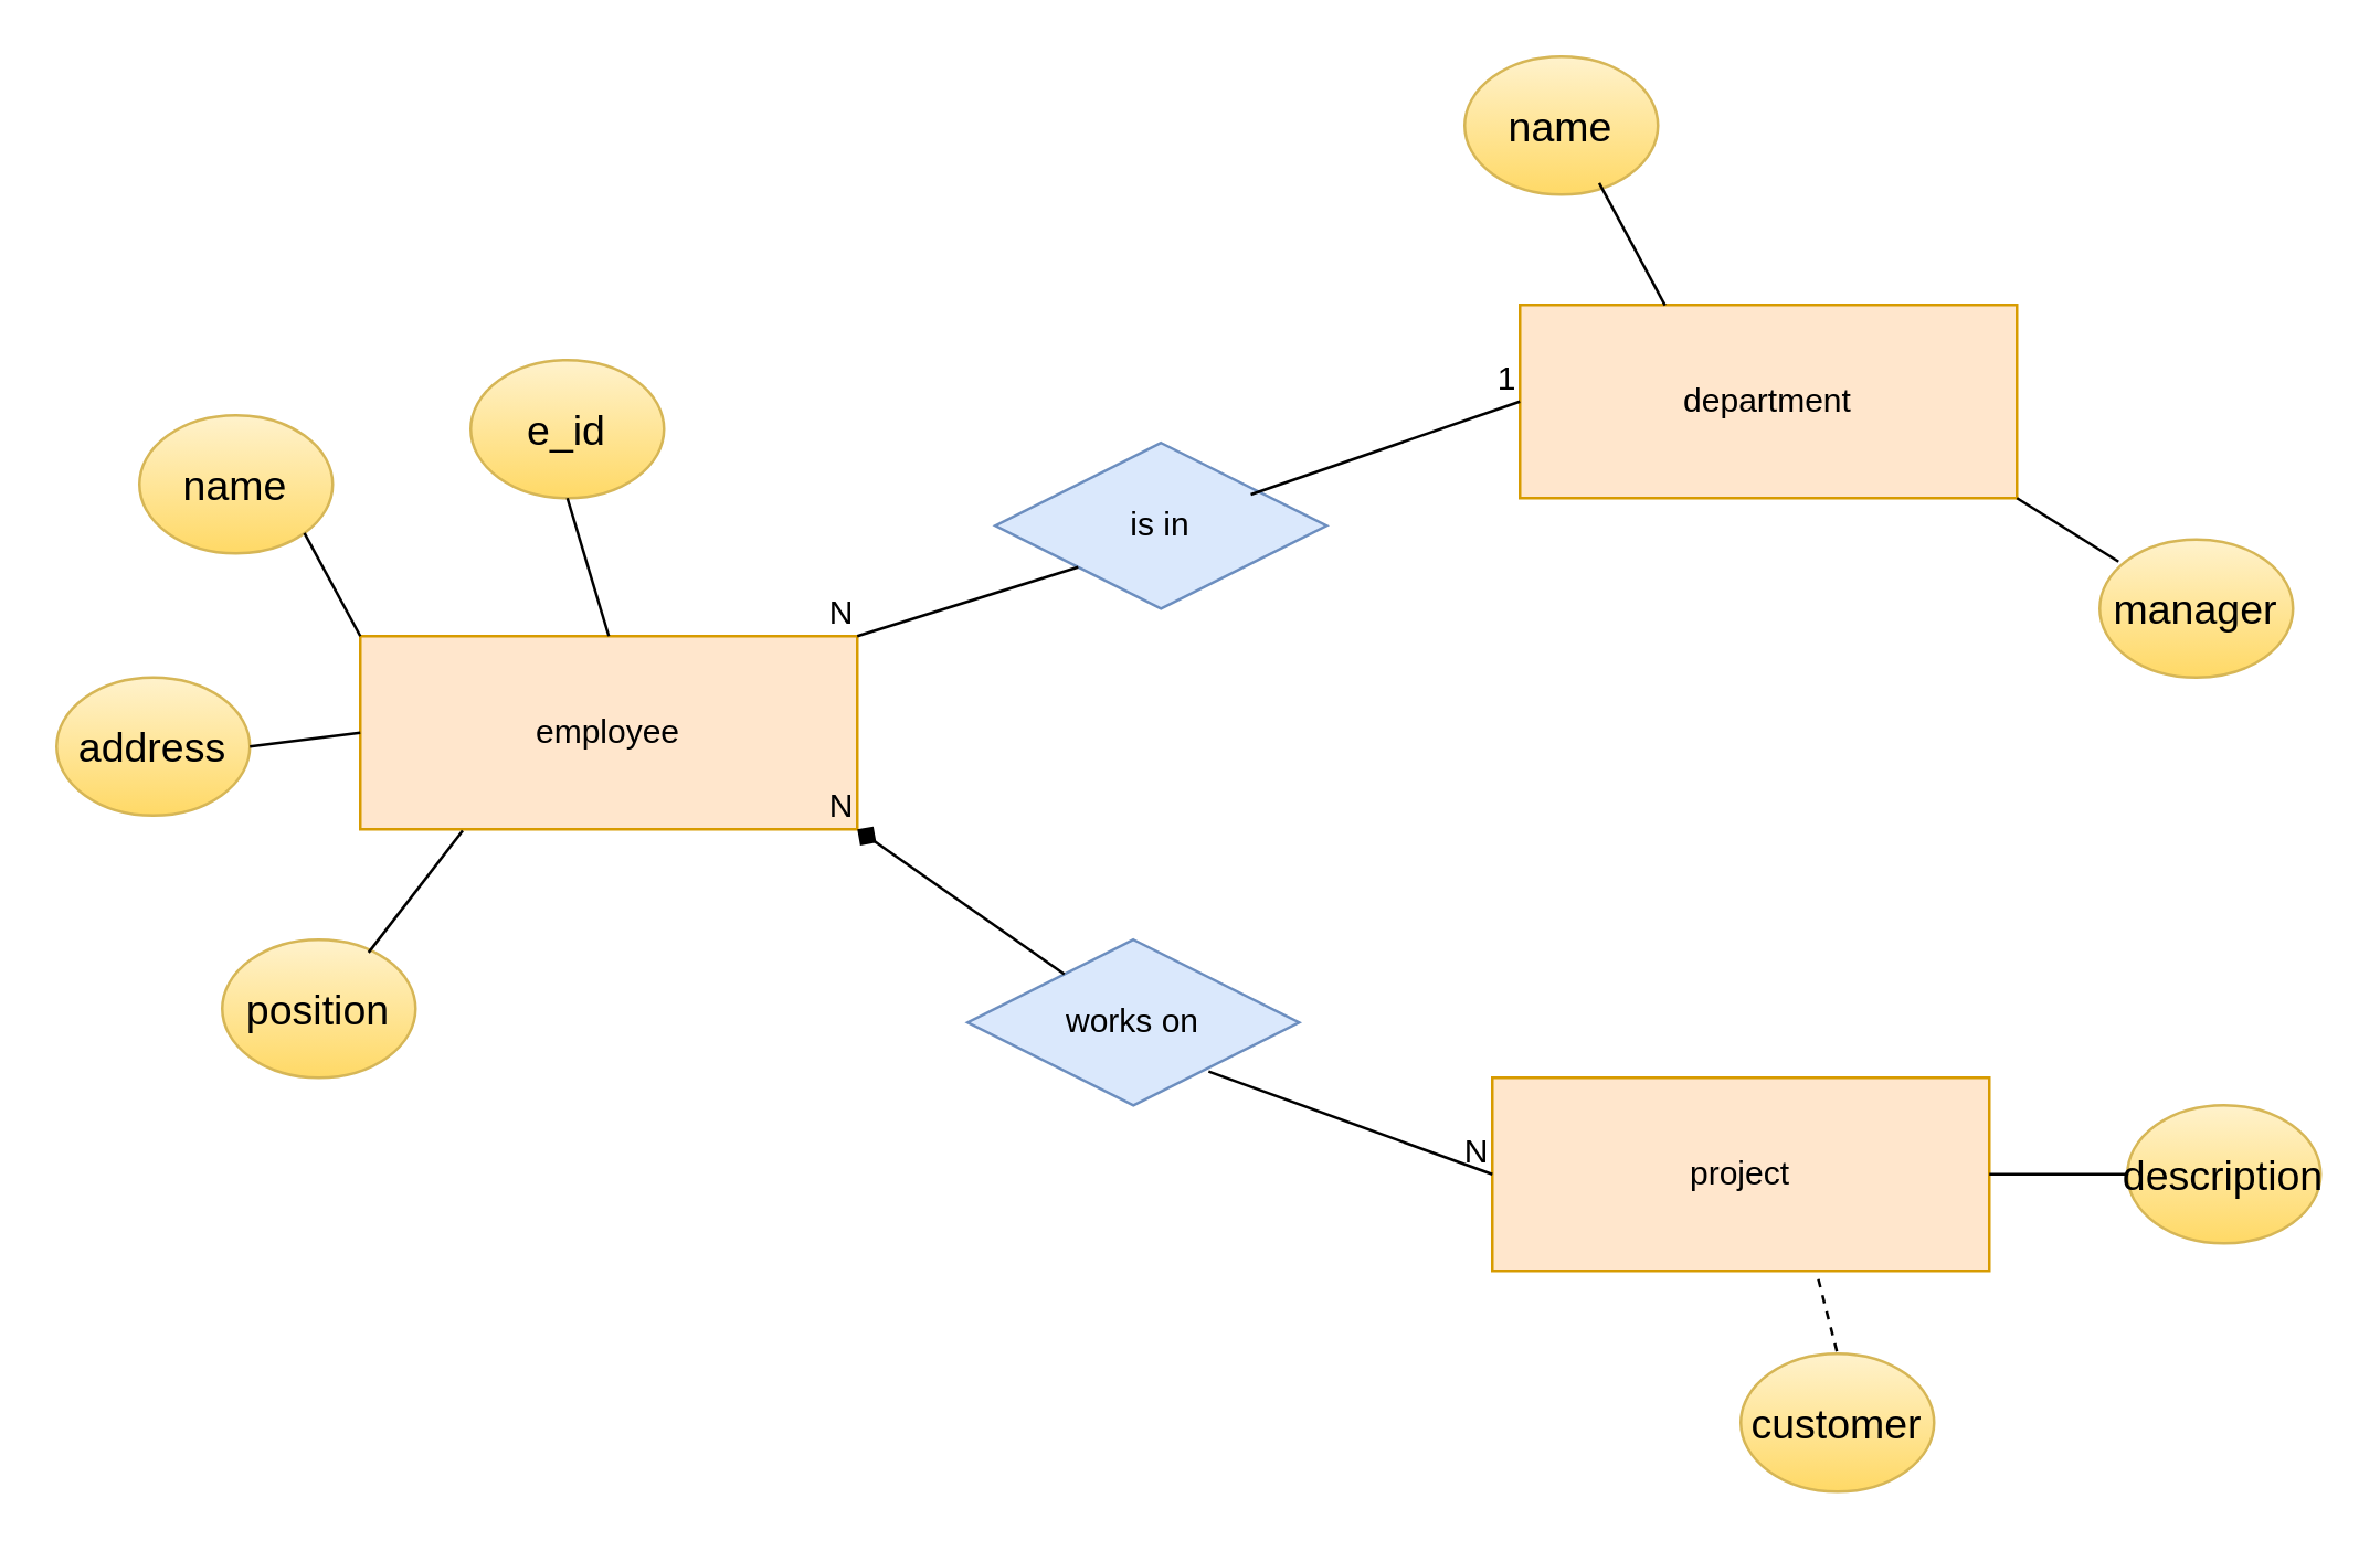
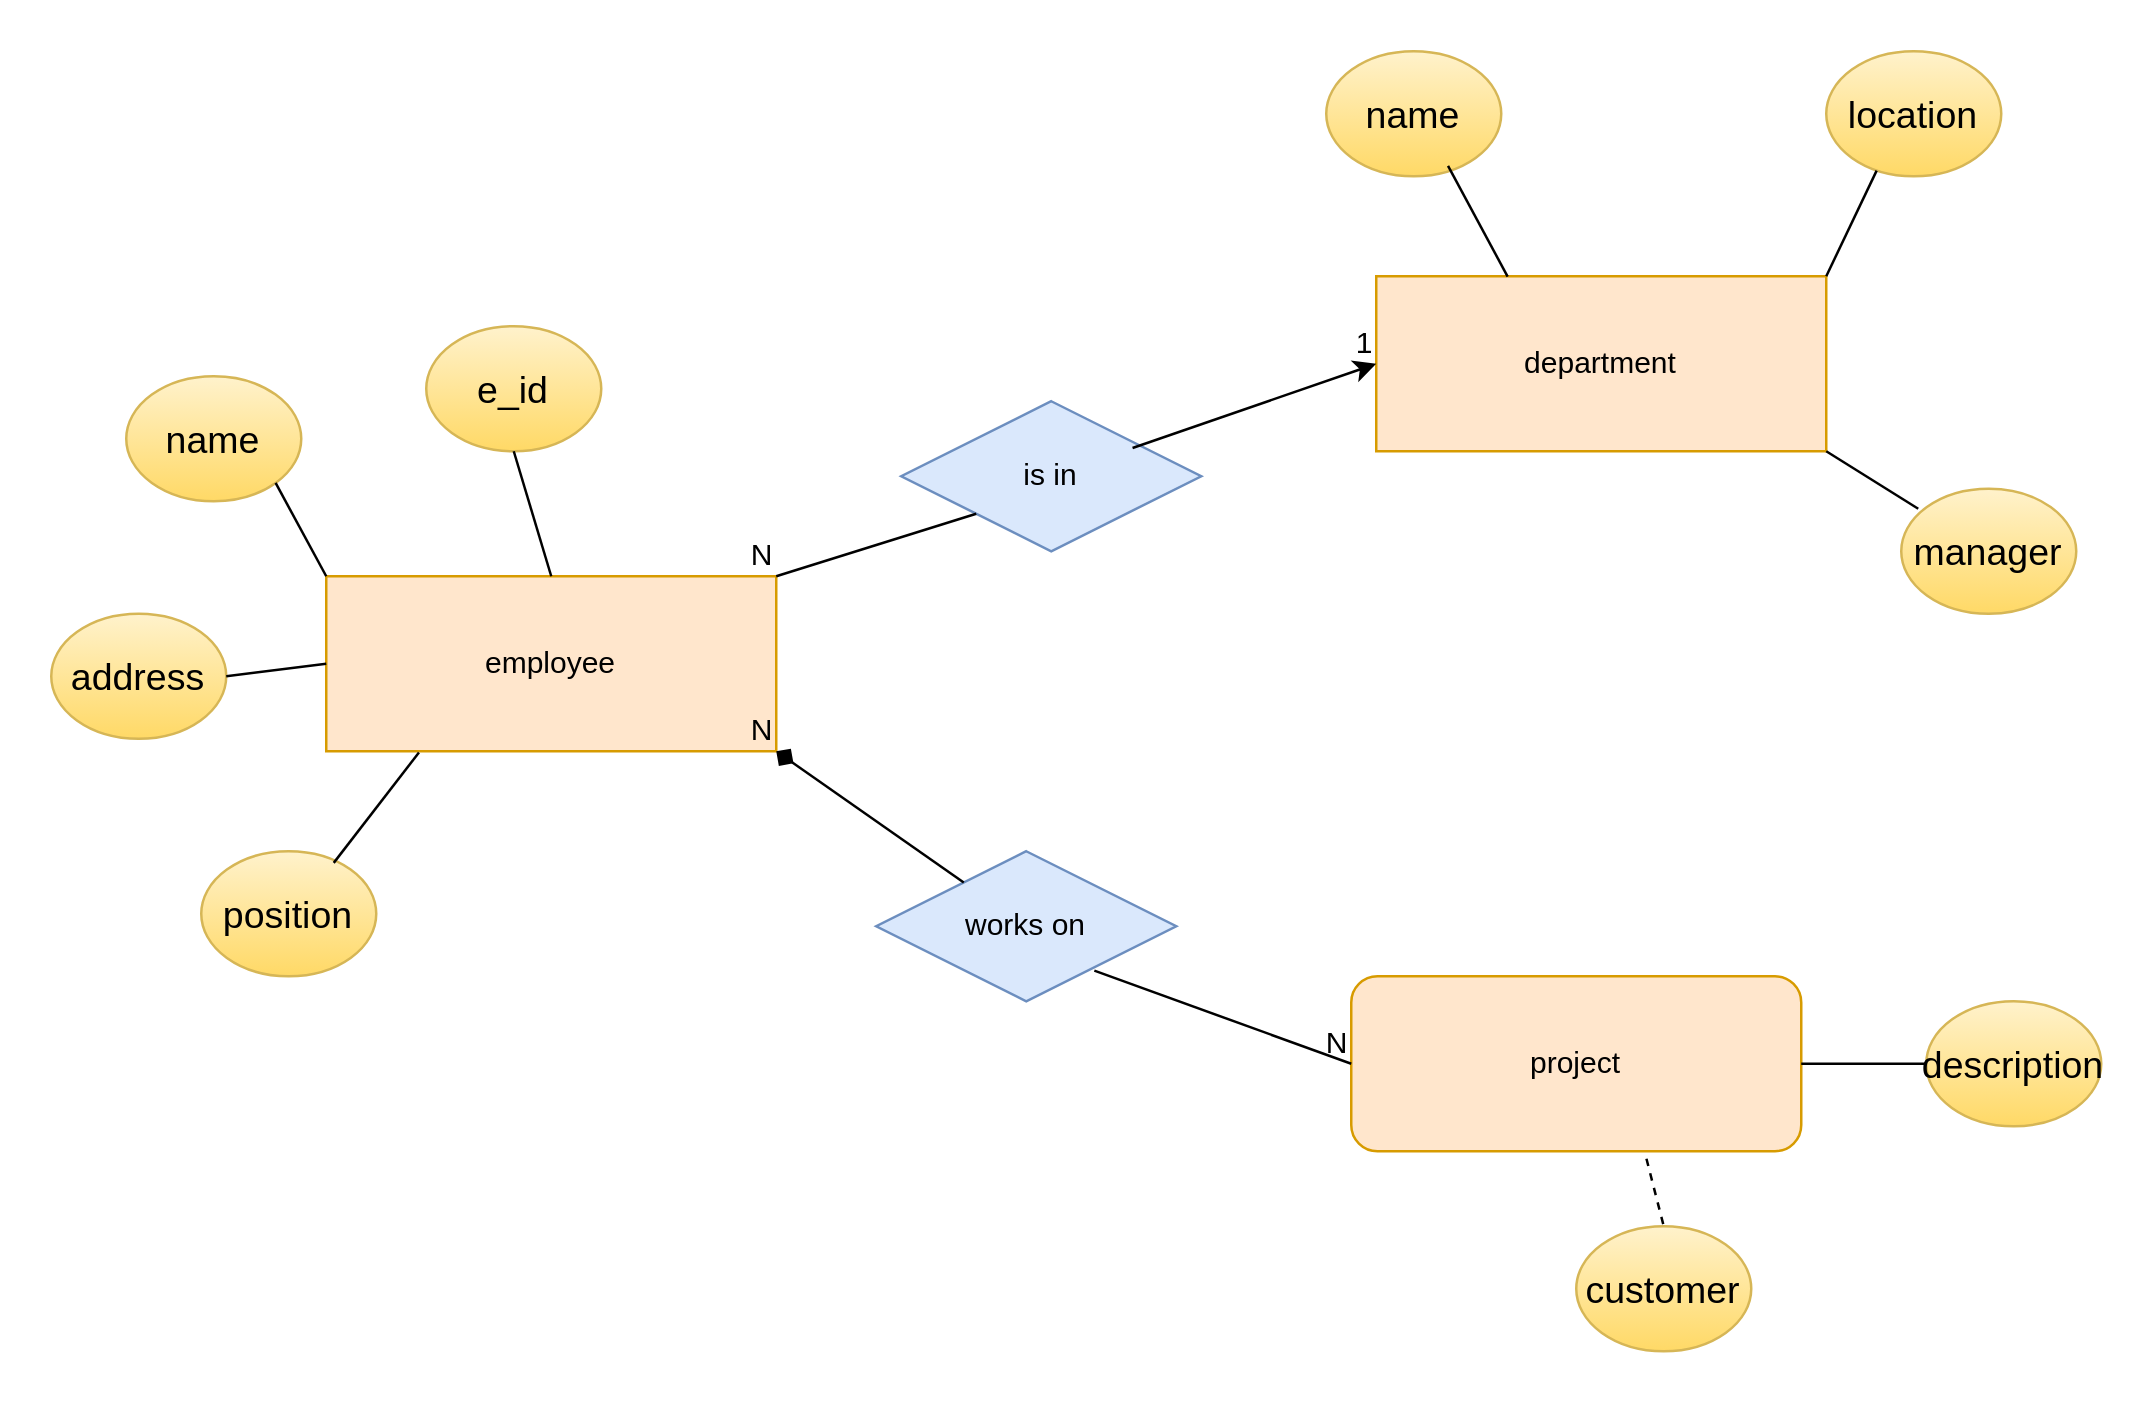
+ <mxCell id="22" value="location" style="ellipse;whiteSpace=wrap;html=1;fillColor=#fff2cc;strokeColor=#d6b656;gradientColor=#ffd966;fontSize=15;" vertex="1" parent="1"><mxGeometry x="730" y="20" width="70" height="50" as="geometry" /></mxCell>
+ <mxCell id="26" value="" style="endArrow=none;html=1;rounded=0;exitX=1;exitY=0;exitDx=0;exitDy=0;entryX=0.288;entryY=0.955;entryDx=0;entryDy=0;entryPerimeter=0;" edge="1" parent="1" source="9" target="22"><mxGeometry relative="1" as="geometry"><mxPoint x="740" y="190" as="sourcePoint" /><mxPoint x="777" y="213" as="targetPoint" /></mxGeometry></mxCell>
- <mxCell id="15" value="" style="endArrow=none;html=1;rounded=0;entryX=0;entryY=0.5;entryDx=0;entryDy=0;exitX=0.771;exitY=0.312;exitDx=0;exitDy=0;exitPerimeter=0;" edge="1" parent="1" source="11" target="9"><mxGeometry relative="1" as="geometry"><mxPoint x="470" y="230" as="sourcePoint" /><mxPoint x="630" y="230" as="targetPoint" /></mxGeometry></mxCell>
+ <mxCell id="15" value="" style="endArrow=classic;html=1;rounded=0;entryX=0;entryY=0.5;entryDx=0;entryDy=0;exitX=0.771;exitY=0.312;exitDx=0;exitDy=0;exitPerimeter=0;" edge="1" parent="1" source="11" target="9"><mxGeometry relative="1" as="geometry"><mxPoint x="470" y="230" as="sourcePoint" /><mxPoint x="630" y="230" as="targetPoint" /></mxGeometry></mxCell>
- <mxCell id="10" value="project" style="whiteSpace=wrap;html=1;align=center;fillColor=#ffe6cc;strokeColor=#d79b00;" vertex="1" parent="1"><mxGeometry x="540" y="390" width="180" height="70" as="geometry" /></mxCell>
+ <mxCell id="10" value="project" style="whiteSpace=wrap;html=1;align=center;fillColor=#ffe6cc;strokeColor=#d79b00;rounded=1;" vertex="1" parent="1"><mxGeometry x="540" y="390" width="180" height="70" as="geometry" /></mxCell>
